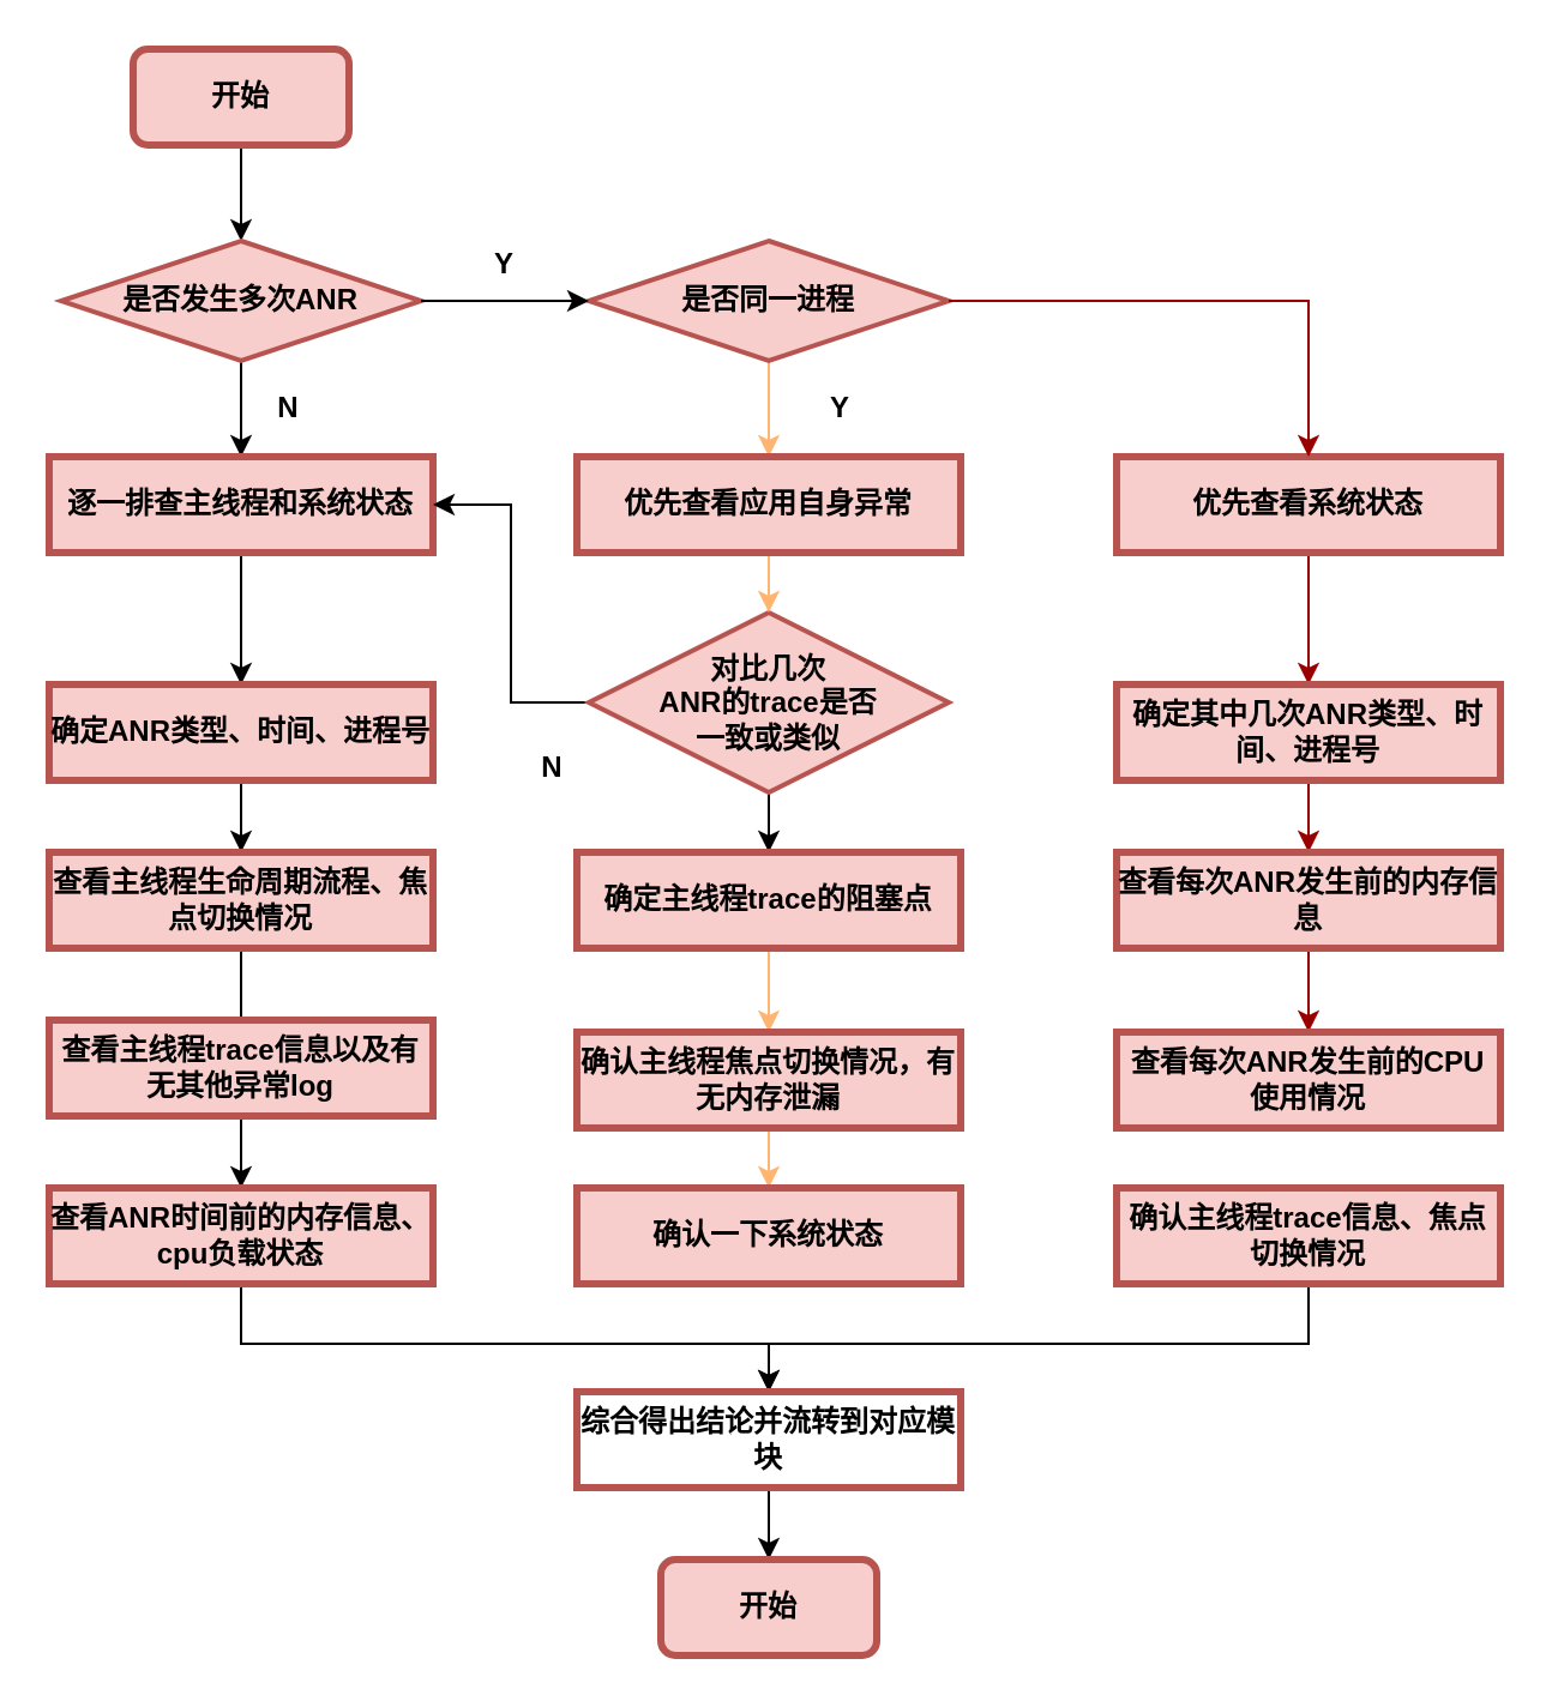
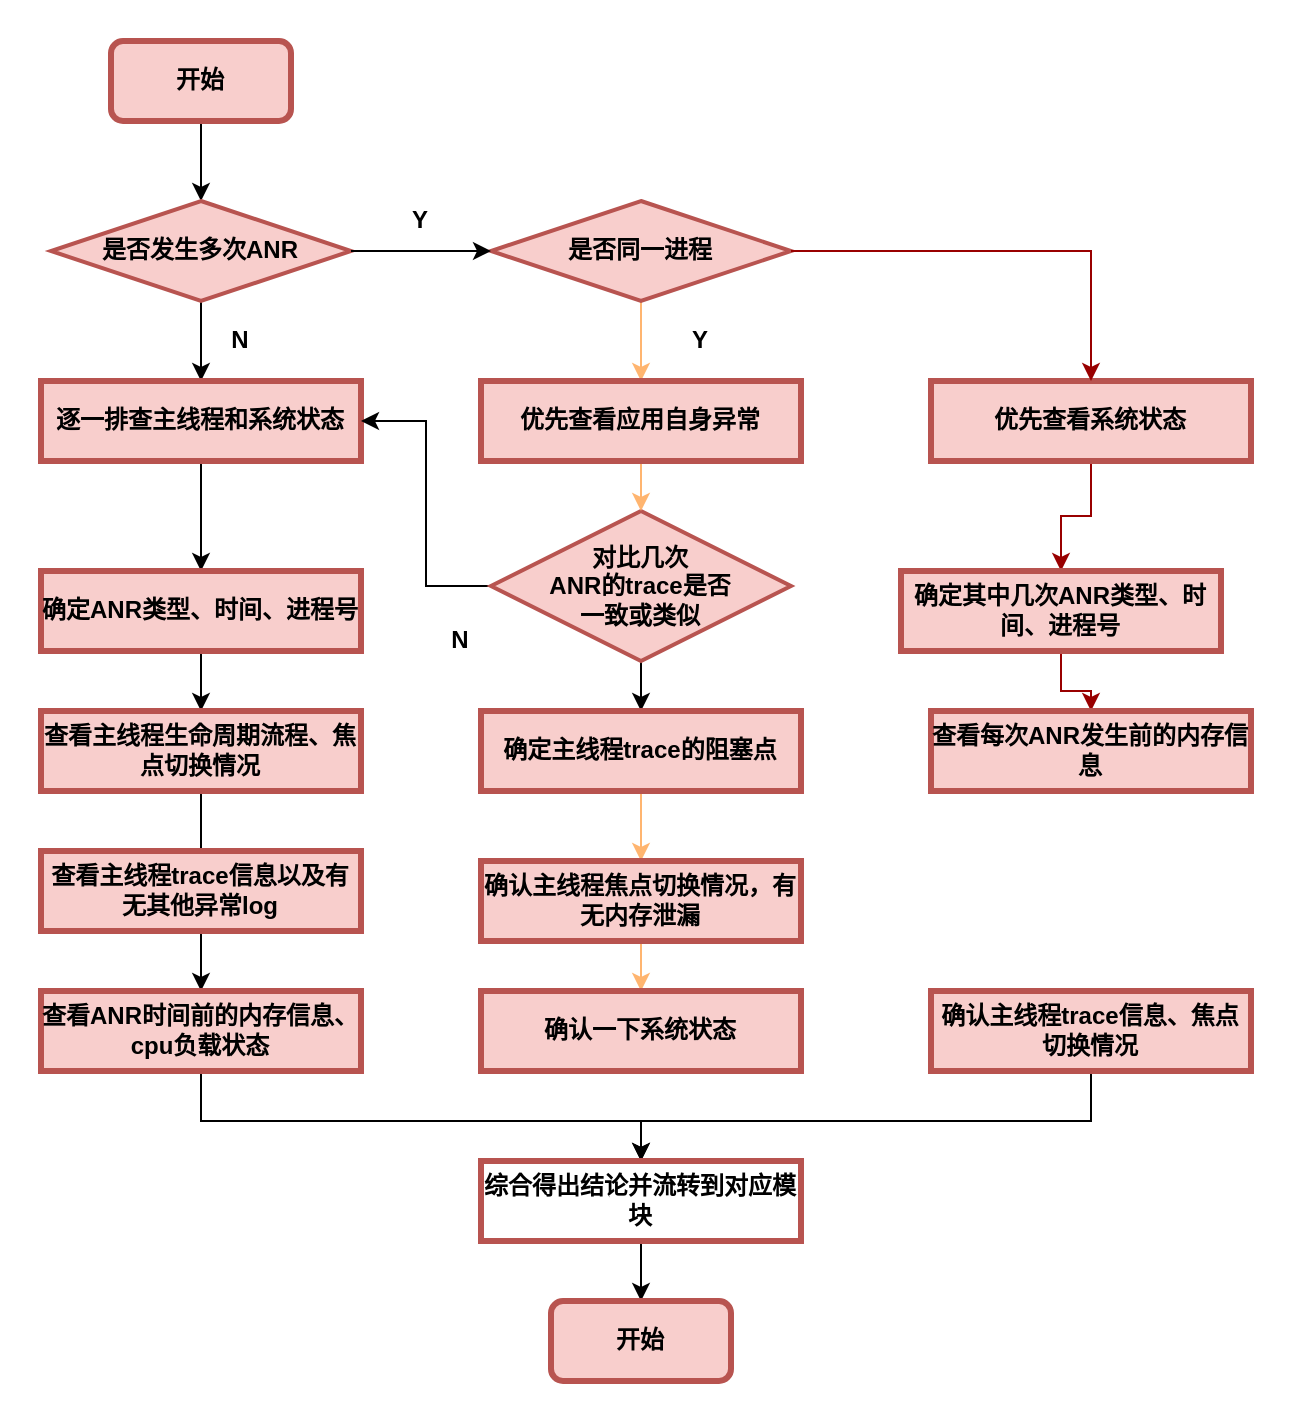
- <mxCell id="37" value="确定其中几次ANR类型、时间、进程号" style="whiteSpace=wrap;align=center;verticalAlign=middle;fontStyle=1;strokeWidth=3;fillColor=#f8cecc;strokeColor=#b85450;rounded=0;" vertex="1" parent="1"><mxGeometry x="465" y="285" width="160" height="40" as="geometry" /></mxCell>
+ <mxCell id="37" value="确定其中几次ANR类型、时间、进程号" style="whiteSpace=wrap;align=center;verticalAlign=middle;fontStyle=1;strokeWidth=3;fillColor=#f8cecc;strokeColor=#b85450;rounded=0;" vertex="1" parent="1"><mxGeometry x="450" y="285" width="160" height="40" as="geometry" /></mxCell>
- <mxCell id="38" style="edgeStyle=orthogonalEdgeStyle;rounded=0;orthogonalLoop=1;jettySize=auto;html=1;strokeColor=#990000;" edge="1" parent="1" source="39" target="40"><mxGeometry relative="1" as="geometry" /></mxCell>
- <mxCell id="40" value="查看每次ANR发生前的CPU使用情况" style="whiteSpace=wrap;align=center;verticalAlign=middle;fontStyle=1;strokeWidth=3;fillColor=#f8cecc;strokeColor=#b85450;rounded=0;" vertex="1" parent="1"><mxGeometry x="465" y="430" width="160" height="40" as="geometry" /></mxCell>
